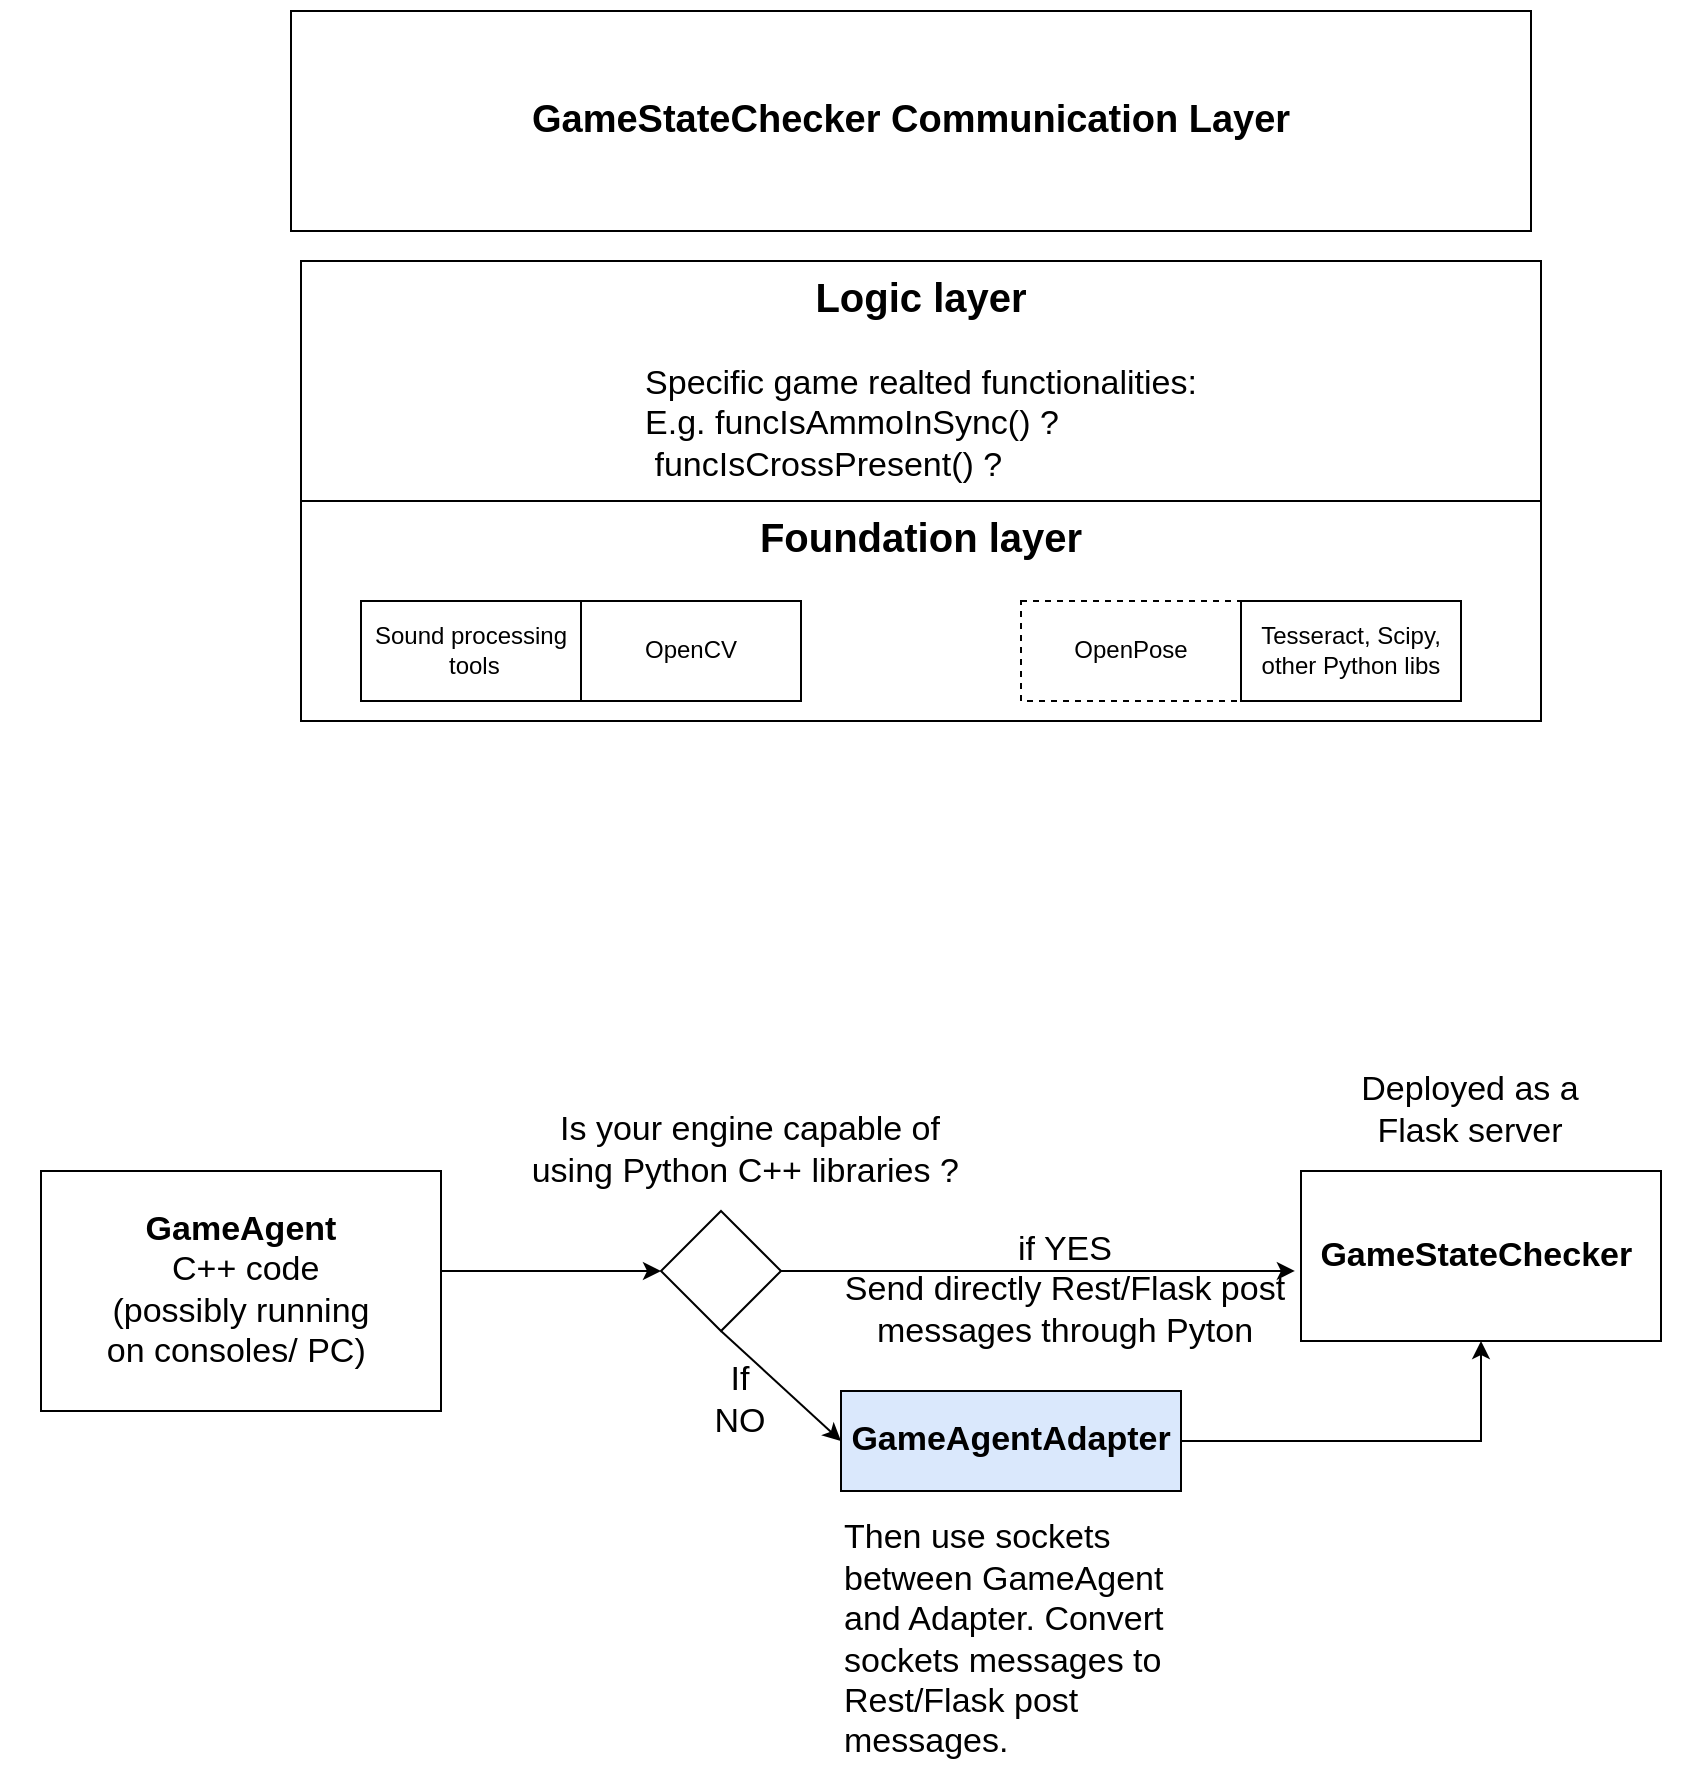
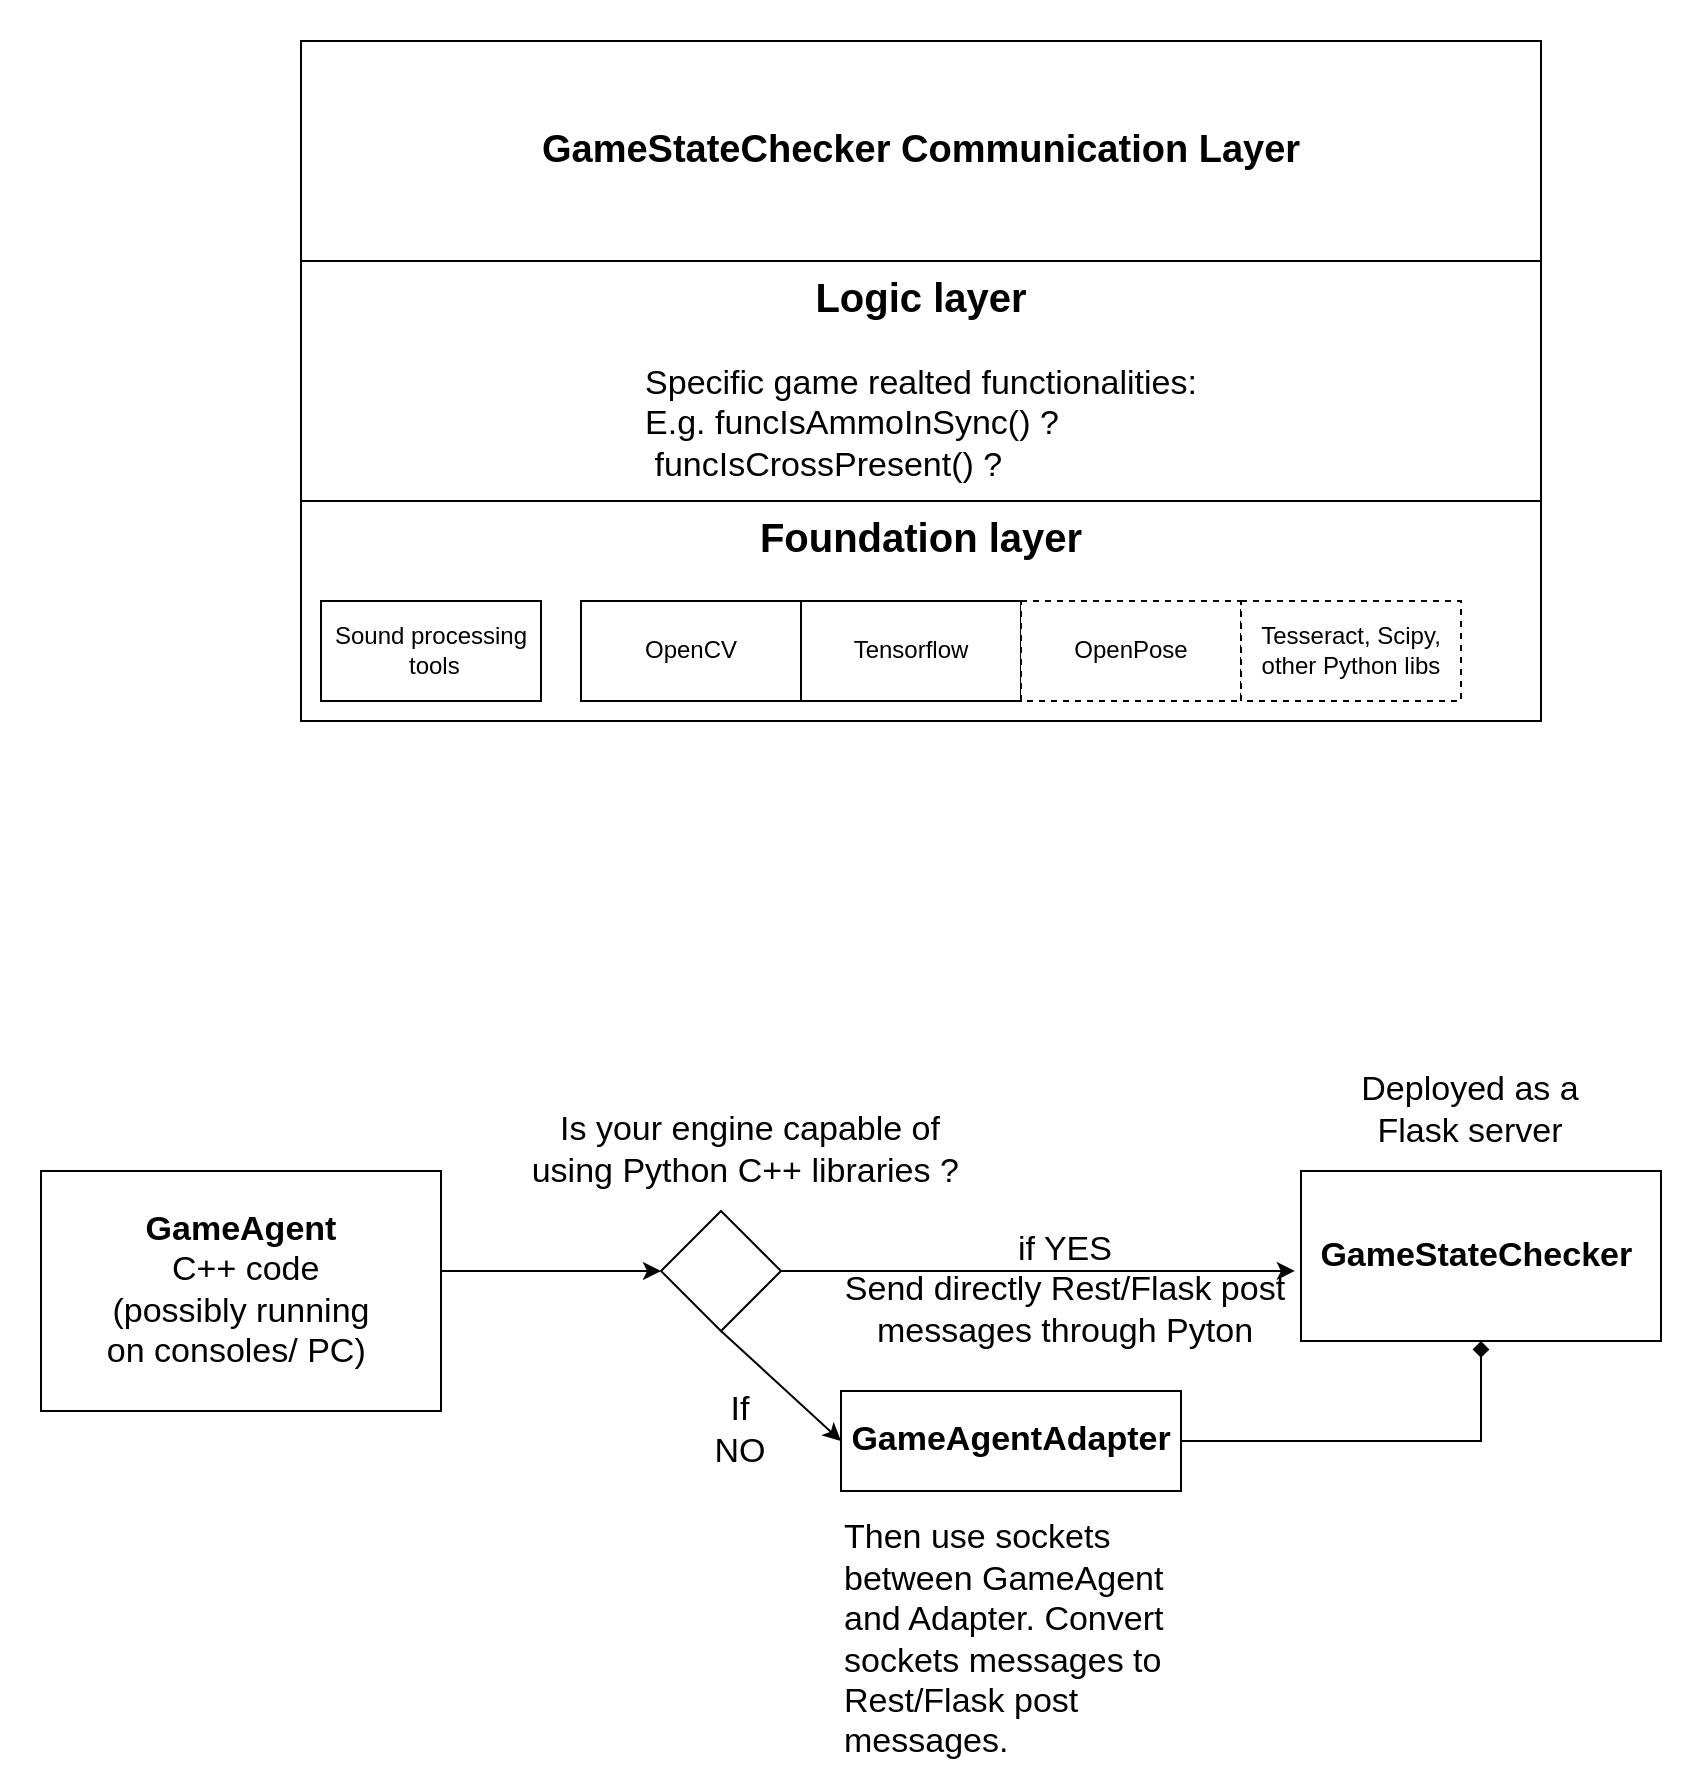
- <mxCell id="9" value="&lt;b&gt;&lt;font style=&quot;font-size: 19px&quot;&gt;GameStateChecker Communication Layer&lt;/font&gt;&lt;/b&gt;" style="html=1;fontSize=17;align=center;" vertex="1" parent="1"><mxGeometry x="145" y="5" width="620" height="110" as="geometry" /></mxCell>
+ <mxCell id="9" value="&lt;b&gt;&lt;font style=&quot;font-size: 19px&quot;&gt;GameStateChecker Communication Layer&lt;/font&gt;&lt;/b&gt;" style="html=1;fontSize=17;align=center;" vertex="1" parent="1"><mxGeometry x="150" y="20" width="620" height="110" as="geometry" /></mxCell>
- <mxCell id="3" value="Sound processing&lt;br&gt;&amp;nbsp;tools" style="html=1;" vertex="1" parent="1"><mxGeometry x="180" y="300" width="110" height="50" as="geometry" /></mxCell>
+ <mxCell id="3" value="Sound processing&lt;br&gt;&amp;nbsp;tools" style="html=1;" vertex="1" parent="1"><mxGeometry x="160" y="300" width="110" height="50" as="geometry" /></mxCell>
+ <mxCell id="5" value="Tensorflow" style="html=1;" vertex="1" parent="1"><mxGeometry x="400" y="300" width="110" height="50" as="geometry" /></mxCell>
- <mxCell id="7" value="Tesseract, Scipy,&lt;br&gt;other Python libs" style="html=1;" vertex="1" parent="1"><mxGeometry x="620" y="300" width="110" height="50" as="geometry" /></mxCell>
+ <mxCell id="7" value="Tesseract, Scipy,&lt;br&gt;other Python libs" style="html=1;dashed=1;" vertex="1" parent="1"><mxGeometry x="620" y="300" width="110" height="50" as="geometry" /></mxCell>
- <mxCell id="12" style="edgeStyle=orthogonalEdgeStyle;rounded=0;orthogonalLoop=1;jettySize=auto;html=1;exitX=1;exitY=0.5;exitDx=0;exitDy=0;entryX=0.5;entryY=1;entryDx=0;entryDy=0;fontSize=17;" edge="1" parent="1" source="13" target="11"><mxGeometry relative="1" as="geometry" /></mxCell>
+ <mxCell id="12" style="edgeStyle=orthogonalEdgeStyle;rounded=0;orthogonalLoop=1;jettySize=auto;html=1;exitX=1;exitY=0.5;exitDx=0;exitDy=0;entryX=0.5;entryY=1;entryDx=0;entryDy=0;fontSize=17;endArrow=diamond;" edge="1" parent="1" source="13" target="11"><mxGeometry relative="1" as="geometry" /></mxCell>
- <mxCell id="18" value="If NO" style="text;html=1;strokeColor=none;fillColor=none;align=center;verticalAlign=middle;whiteSpace=wrap;rounded=0;fontSize=17;" vertex="1" parent="1"><mxGeometry x="350" y="690" width="40" height="20" as="geometry" /></mxCell>
+ <mxCell id="18" value="If NO" style="text;html=1;strokeColor=none;fillColor=none;align=center;verticalAlign=middle;whiteSpace=wrap;rounded=0;fontSize=17;" vertex="1" parent="1"><mxGeometry x="350" y="705" width="40" height="20" as="geometry" /></mxCell>
- <mxCell id="13" value="&lt;b&gt;GameAgentAdapter&lt;/b&gt;" style="html=1;fontSize=17;align=center;fillColor=#dae8fc;" vertex="1" parent="1"><mxGeometry x="420" y="695" width="170" height="50" as="geometry" /></mxCell>
+ <mxCell id="13" value="&lt;b&gt;GameAgentAdapter&lt;/b&gt;" style="html=1;fontSize=17;align=center;" vertex="1" parent="1"><mxGeometry x="420" y="695" width="170" height="50" as="geometry" /></mxCell>
